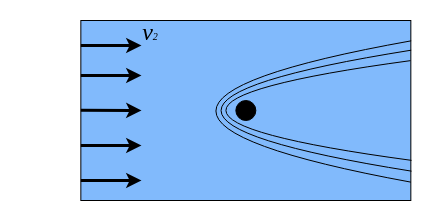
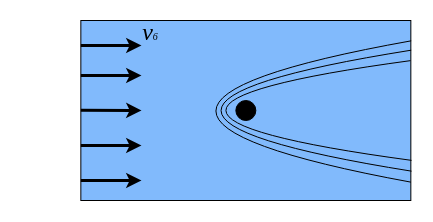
- <mxCell id="12" value="&lt;p&gt;&lt;i&gt;&lt;font face=&quot;Verdana&quot;&gt;&lt;span style=&quot;font-size: 24px&quot;&gt;v&lt;/span&gt;&lt;span style=&quot;font-size: 10px&quot;&gt;2&lt;/span&gt;&lt;/font&gt;&lt;/i&gt;&lt;/p&gt;" style="text;html=1;strokeColor=none;fillColor=none;align=center;verticalAlign=middle;whiteSpace=wrap;rounded=0;" parent="1" vertex="1"><mxGeometry x="135" y="22" width="30" height="20" as="geometry" /></mxCell>
+ <mxCell id="12" value="&lt;p&gt;&lt;i&gt;&lt;font face=&quot;Verdana&quot;&gt;&lt;span style=&quot;font-size: 24px&quot;&gt;v&lt;/span&gt;&lt;span style=&quot;font-size: 10px&quot;&gt;6&lt;/span&gt;&lt;/font&gt;&lt;/i&gt;&lt;/p&gt;" style="text;html=1;strokeColor=none;fillColor=none;align=center;verticalAlign=middle;whiteSpace=wrap;rounded=0;" parent="1" vertex="1"><mxGeometry x="135" y="22" width="30" height="20" as="geometry" /></mxCell>
